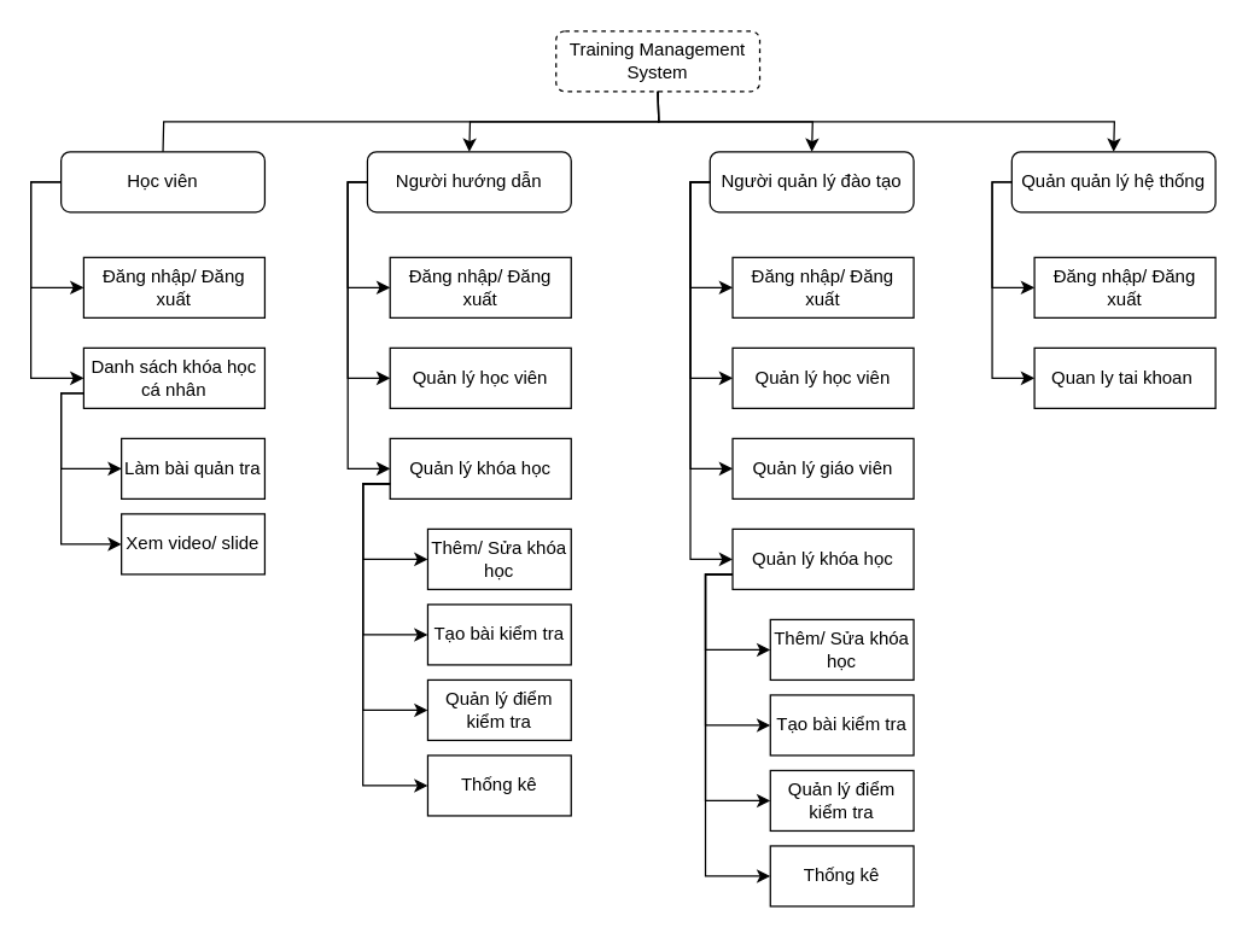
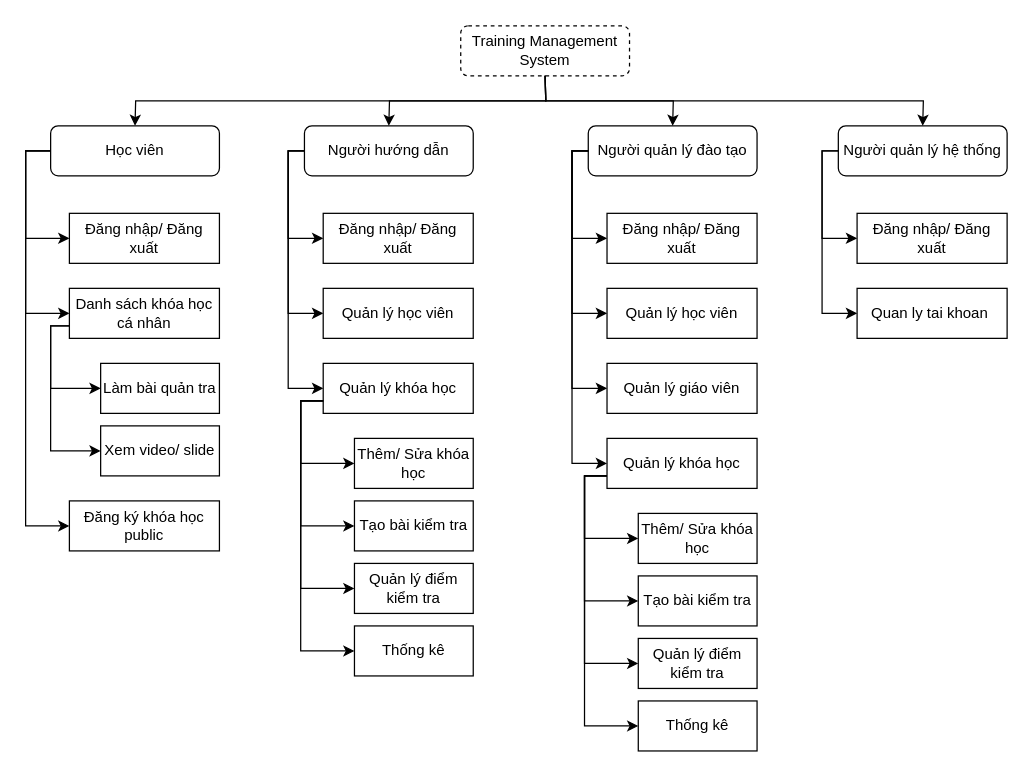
- <mxCell id="7" value="" style="endArrow=none;html=1;rounded=0;entryX=0.5;entryY=0;entryDx=0;entryDy=0;exitX=0.5;exitY=1;exitDx=0;exitDy=0;" edge="1" parent="1" source="2" target="6"><mxGeometry width="50" height="50" relative="1" as="geometry"><mxPoint x="430" y="70" as="sourcePoint" /><mxPoint x="460" y="220" as="targetPoint" /><Array as="points"><mxPoint x="436" y="80" /><mxPoint x="108" y="80" /></Array></mxGeometry></mxCell>
+ <mxCell id="7" value="" style="endArrow=classic;html=1;rounded=0;entryX=0.5;entryY=0;entryDx=0;entryDy=0;exitX=0.5;exitY=1;exitDx=0;exitDy=0;" edge="1" parent="1" source="2" target="6"><mxGeometry width="50" height="50" relative="1" as="geometry"><mxPoint x="430" y="70" as="sourcePoint" /><mxPoint x="460" y="220" as="targetPoint" /><Array as="points"><mxPoint x="436" y="80" /><mxPoint x="108" y="80" /></Array></mxGeometry></mxCell>
- <mxCell id="3" value="Quản quản lý hệ thống" style="rounded=1;whiteSpace=wrap;html=1;" vertex="1" parent="1"><mxGeometry x="670" y="100" width="135" height="40" as="geometry" /></mxCell>
+ <mxCell id="3" value="Người quản lý hệ thống" style="rounded=1;whiteSpace=wrap;html=1;" vertex="1" parent="1"><mxGeometry x="670" y="100" width="135" height="40" as="geometry" /></mxCell>
+ <mxCell id="18" value="" style="endArrow=classic;html=1;rounded=0;exitX=0;exitY=0.5;exitDx=0;exitDy=0;entryX=0;entryY=0.5;entryDx=0;entryDy=0;" edge="1" parent="1" source="6" target="14"><mxGeometry width="50" height="50" relative="1" as="geometry"><mxPoint x="410" y="270" as="sourcePoint" /><mxPoint x="460" y="220" as="targetPoint" /><Array as="points"><mxPoint x="20" y="120" /><mxPoint x="20" y="420" /></Array></mxGeometry></mxCell>
+ <mxCell id="14" value="Đăng ký khóa học public" style="rounded=0;whiteSpace=wrap;html=1;" vertex="1" parent="1"><mxGeometry x="55" y="400" width="120" height="40" as="geometry" /></mxCell>
